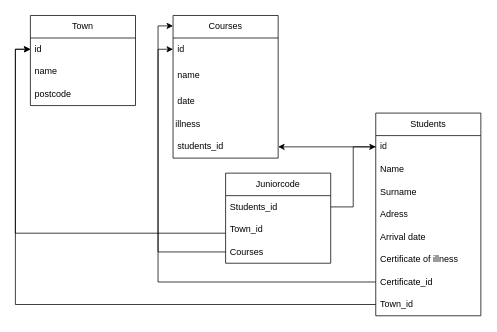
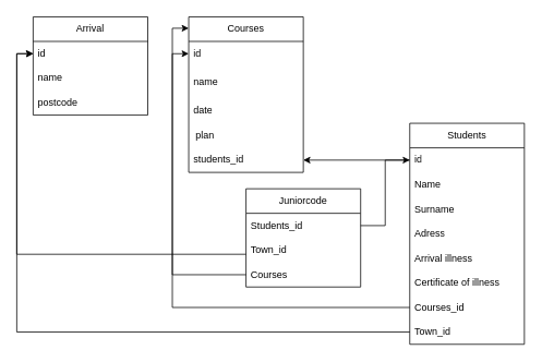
- <mxCell id="2" value="Town" style="swimlane;fontStyle=0;childLayout=stackLayout;horizontal=1;startSize=30;horizontalStack=0;resizeParent=1;resizeParentMax=0;resizeLast=0;collapsible=1;marginBottom=0;whiteSpace=wrap;html=1;" vertex="1" parent="1"><mxGeometry x="40" y="20" width="140" height="120" as="geometry" /></mxCell>
+ <mxCell id="2" value="Arrival" style="swimlane;fontStyle=0;childLayout=stackLayout;horizontal=1;startSize=30;horizontalStack=0;resizeParent=1;resizeParentMax=0;resizeLast=0;collapsible=1;marginBottom=0;whiteSpace=wrap;html=1;" vertex="1" parent="1"><mxGeometry x="40" y="20" width="140" height="120" as="geometry" /></mxCell>
- <mxCell id="12" value="illness" style="text;html=1;align=center;verticalAlign=middle;whiteSpace=wrap;rounded=0;" vertex="1" parent="1"><mxGeometry x="220" y="150" width="60" height="30" as="geometry" /></mxCell>
+ <mxCell id="12" value="plan" style="text;html=1;align=center;verticalAlign=middle;whiteSpace=wrap;rounded=0;" vertex="1" parent="1"><mxGeometry x="220" y="150" width="60" height="30" as="geometry" /></mxCell>
- <mxCell id="18" value="Arrival date" style="text;strokeColor=none;fillColor=none;align=left;verticalAlign=middle;spacingLeft=4;spacingRight=4;overflow=hidden;points=[[0,0.5],[1,0.5]];portConstraint=eastwest;rotatable=0;whiteSpace=wrap;html=1;" vertex="1" parent="13"><mxGeometry y="150" width="140" height="30" as="geometry" /></mxCell>
+ <mxCell id="18" value="Arrival illness" style="text;strokeColor=none;fillColor=none;align=left;verticalAlign=middle;spacingLeft=4;spacingRight=4;overflow=hidden;points=[[0,0.5],[1,0.5]];portConstraint=eastwest;rotatable=0;whiteSpace=wrap;html=1;" vertex="1" parent="13"><mxGeometry y="150" width="140" height="30" as="geometry" /></mxCell>
- <mxCell id="20" value="Certificate_id" style="text;strokeColor=none;fillColor=none;align=left;verticalAlign=middle;spacingLeft=4;spacingRight=4;overflow=hidden;points=[[0,0.5],[1,0.5]];portConstraint=eastwest;rotatable=0;whiteSpace=wrap;html=1;" vertex="1" parent="13"><mxGeometry y="210" width="140" height="30" as="geometry" /></mxCell>
+ <mxCell id="20" value="Courses_id" style="text;strokeColor=none;fillColor=none;align=left;verticalAlign=middle;spacingLeft=4;spacingRight=4;overflow=hidden;points=[[0,0.5],[1,0.5]];portConstraint=eastwest;rotatable=0;whiteSpace=wrap;html=1;" vertex="1" parent="13"><mxGeometry y="210" width="140" height="30" as="geometry" /></mxCell>
